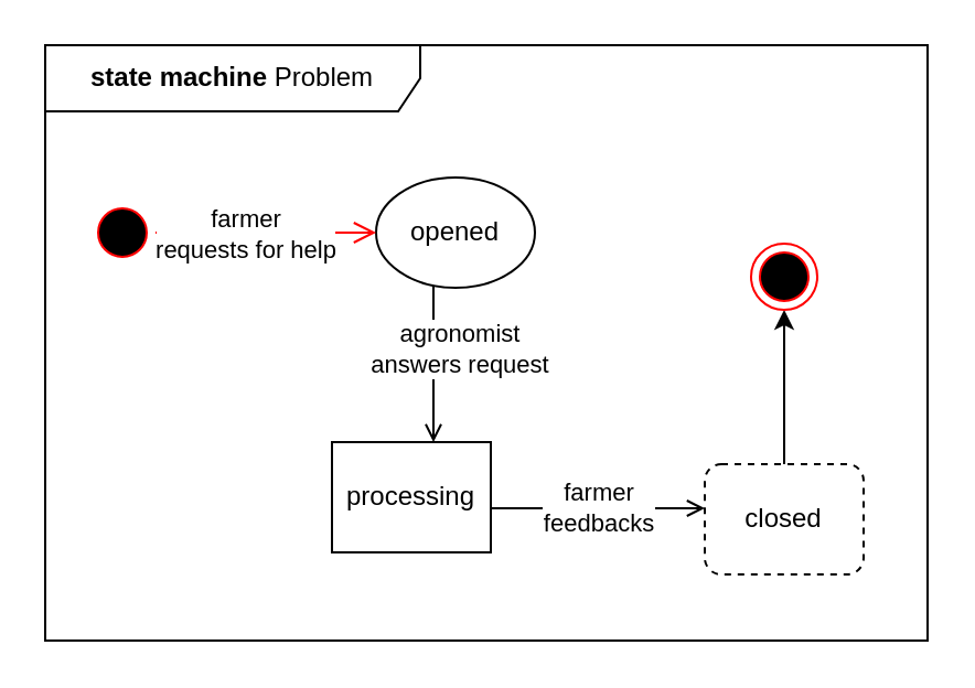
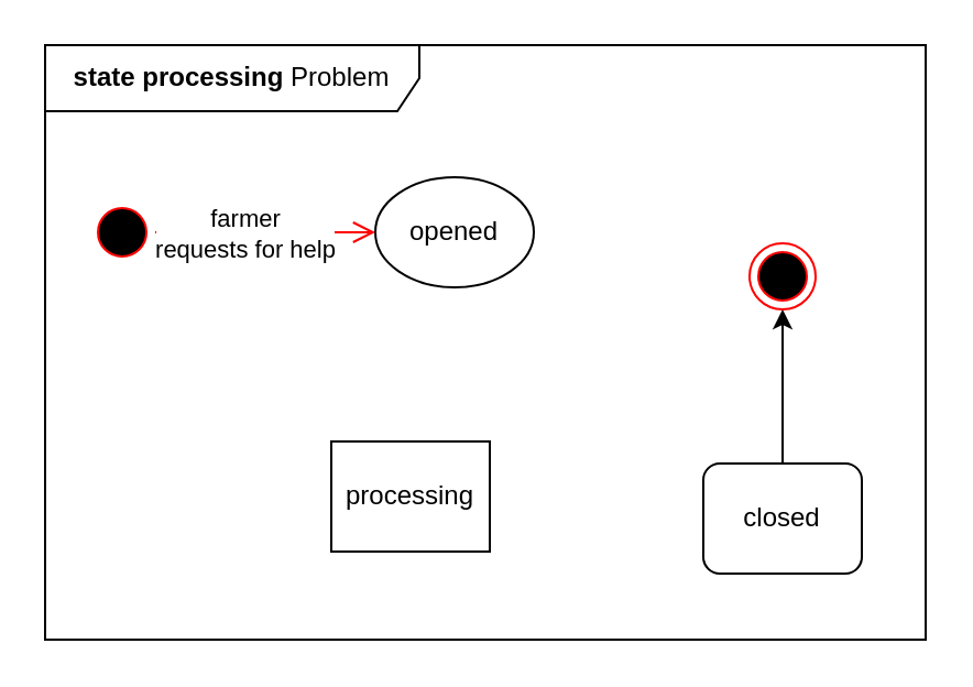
- <mxCell id="2" value="&lt;b&gt;state machine &lt;/b&gt;Problem" style="shape=umlFrame;whiteSpace=wrap;html=1;width=170;height=30;" parent="1" vertex="1"><mxGeometry x="20" y="20" width="400" height="270" as="geometry" /></mxCell>
+ <mxCell id="2" value="&lt;b&gt;state processing &lt;/b&gt;Problem" style="shape=umlFrame;whiteSpace=wrap;html=1;width=170;height=30;" parent="1" vertex="1"><mxGeometry x="20" y="20" width="400" height="270" as="geometry" /></mxCell>
- <mxCell id="3" value="" style="edgeStyle=elbowEdgeStyle;rounded=0;orthogonalLoop=1;jettySize=auto;html=1;endArrow=open;endFill=0;" parent="1" source="5" target="9" edge="1"><mxGeometry relative="1" as="geometry" /></mxCell>
- <mxCell id="4" value="agronomist&lt;br&gt;answers request" style="edgeLabel;html=1;align=center;verticalAlign=middle;resizable=0;points=[];" parent="3" vertex="1" connectable="0"><mxGeometry x="-0.25" y="1" relative="1" as="geometry"><mxPoint x="10" y="1" as="offset" /></mxGeometry></mxCell>
- <mxCell id="10" value="farmer &lt;br&gt;feedbacks" style="edgeStyle=elbowEdgeStyle;rounded=0;orthogonalLoop=1;jettySize=auto;html=1;endArrow=open;endFill=0;elbow=vertical;" parent="1" source="9" target="12" edge="1"><mxGeometry relative="1" as="geometry"><mxPoint x="370" y="244.889" as="sourcePoint" /></mxGeometry></mxCell>
- <mxCell id="12" value="closed" style="rounded=1;whiteSpace=wrap;html=1;dashed=1;" parent="1" vertex="1"><mxGeometry x="319" y="210" width="72" height="50" as="geometry" /></mxCell>
+ <mxCell id="12" value="closed" style="rounded=1;whiteSpace=wrap;html=1;" parent="1" vertex="1"><mxGeometry x="319" y="210" width="72" height="50" as="geometry" /></mxCell>
